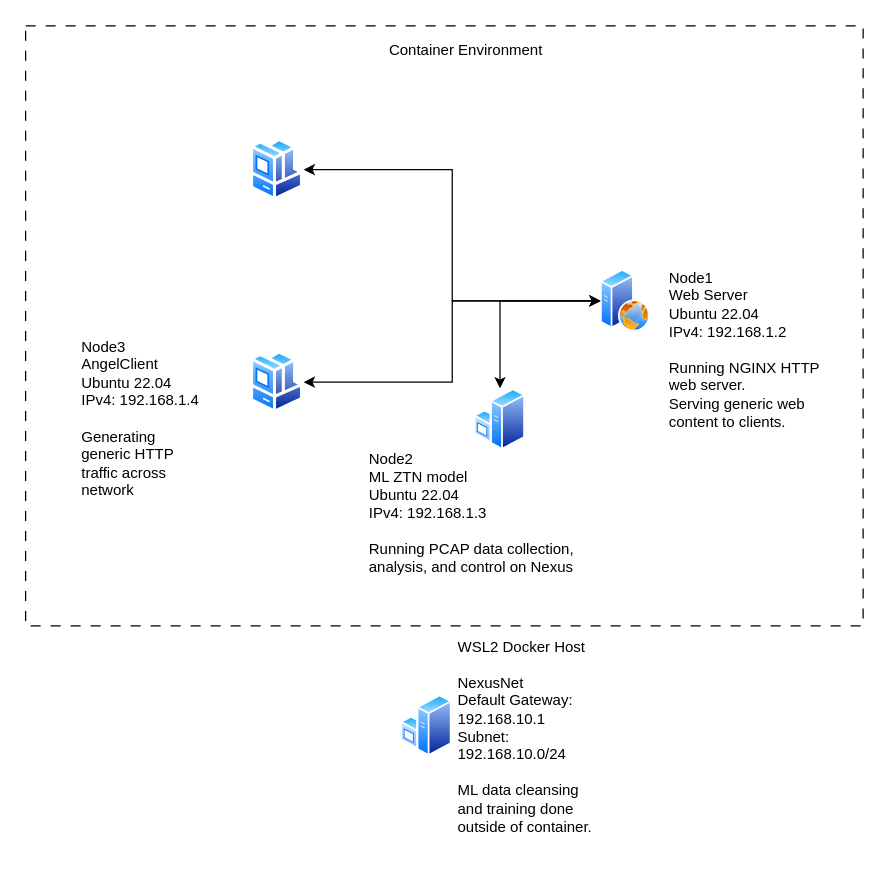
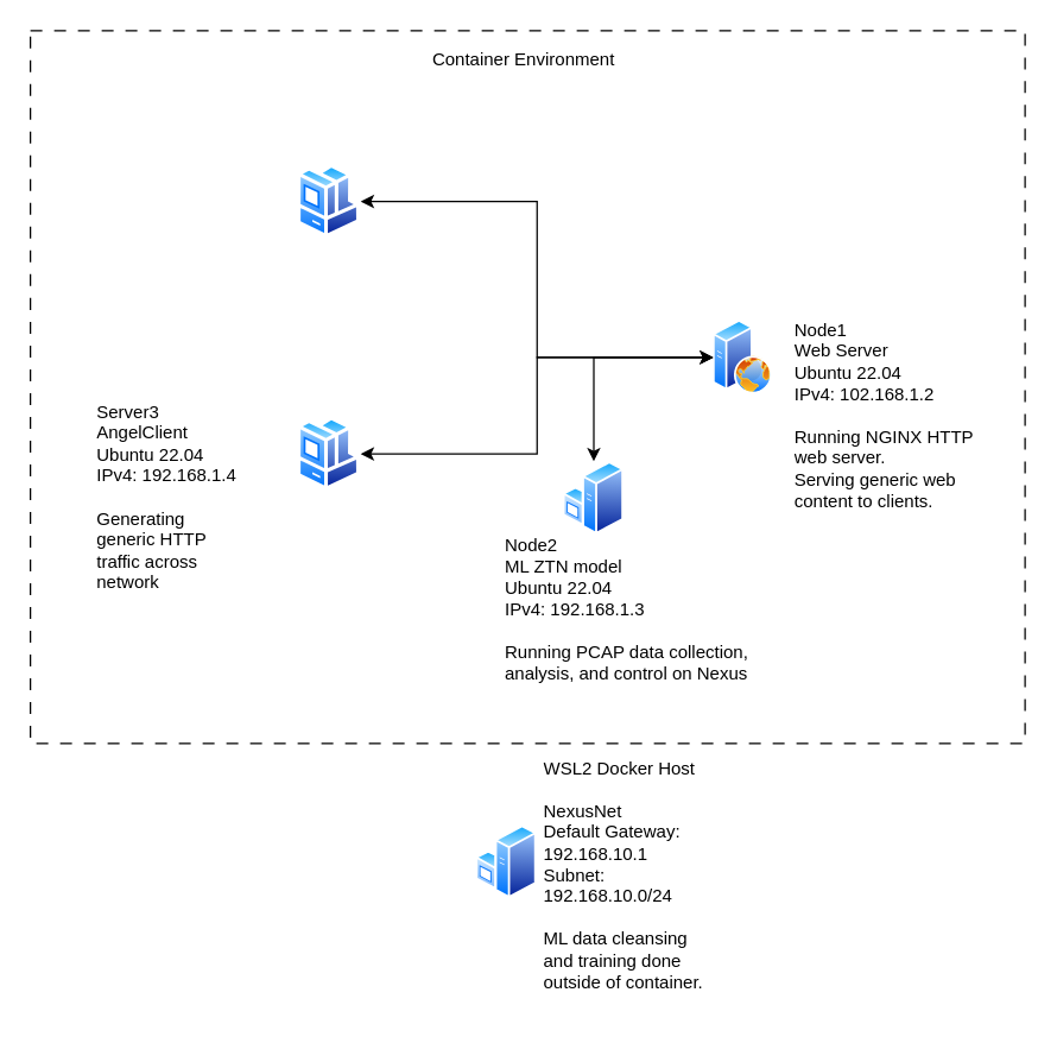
- <mxCell id="18" value="Container Environment" style="text;html=1;strokeColor=none;fillColor=none;align=center;verticalAlign=middle;whiteSpace=wrap;rounded=0;" vertex="1" parent="1"><mxGeometry x="290" y="30" width="165" height="20" as="geometry" /></mxCell>
+ <mxCell id="18" value="Container Environment" style="text;html=1;strokeColor=none;fillColor=none;align=center;verticalAlign=middle;whiteSpace=wrap;rounded=0;" vertex="1" parent="1"><mxGeometry x="270" y="30" width="165" height="20" as="geometry" /></mxCell>
- <mxCell id="7" value="&lt;div&gt;Node1&lt;br&gt;&lt;/div&gt;&lt;div&gt;Web Server&lt;br&gt;&lt;/div&gt;&lt;div&gt;Ubuntu 22.04&lt;br&gt;&lt;/div&gt;&lt;div&gt;IPv4: 192.168.1.2&lt;/div&gt;&lt;div&gt;&lt;br&gt;&lt;/div&gt;&lt;div&gt;Running NGINX HTTP web server.&lt;br&gt;&lt;/div&gt;&lt;div&gt;Serving generic web content to clients.&lt;/div&gt;" style="text;html=1;strokeColor=none;fillColor=none;spacing=5;spacingTop=-20;whiteSpace=wrap;overflow=hidden;rounded=0;" parent="1" vertex="1"><mxGeometry x="530" y="225" width="130" height="125" as="geometry" /></mxCell>
+ <mxCell id="7" value="&lt;div&gt;Node1&lt;br&gt;&lt;/div&gt;&lt;div&gt;Web Server&lt;br&gt;&lt;/div&gt;&lt;div&gt;Ubuntu 22.04&lt;br&gt;&lt;/div&gt;&lt;div&gt;IPv4: 102.168.1.2&lt;/div&gt;&lt;div&gt;&lt;br&gt;&lt;/div&gt;&lt;div&gt;Running NGINX HTTP web server.&lt;br&gt;&lt;/div&gt;&lt;div&gt;Serving generic web content to clients.&lt;/div&gt;" style="text;html=1;strokeColor=none;fillColor=none;spacing=5;spacingTop=-20;whiteSpace=wrap;overflow=hidden;rounded=0;" parent="1" vertex="1"><mxGeometry x="530" y="225" width="130" height="125" as="geometry" /></mxCell>
- <mxCell id="10" value="&lt;div&gt;Node3&lt;br&gt;&lt;/div&gt;&lt;div&gt;AngelClient&lt;/div&gt;&lt;div&gt;Ubuntu 22.04&lt;br&gt;&lt;/div&gt;&lt;div&gt;IPv4: 192.168.1.4&lt;/div&gt;&lt;div&gt;&lt;br&gt;&lt;/div&gt;&lt;div&gt;Generating generic HTTP traffic across network&lt;br&gt;&lt;/div&gt;" style="text;html=1;strokeColor=none;fillColor=none;spacing=5;spacingTop=-20;whiteSpace=wrap;overflow=hidden;rounded=0;" parent="8" vertex="1"><mxGeometry width="110" height="160" as="geometry" /></mxCell>
+ <mxCell id="10" value="&lt;div&gt;Server3&lt;br&gt;&lt;/div&gt;&lt;div&gt;AngelClient&lt;/div&gt;&lt;div&gt;Ubuntu 22.04&lt;br&gt;&lt;/div&gt;&lt;div&gt;IPv4: 192.168.1.4&lt;/div&gt;&lt;div&gt;&lt;br&gt;&lt;/div&gt;&lt;div&gt;Generating generic HTTP traffic across network&lt;br&gt;&lt;/div&gt;" style="text;html=1;strokeColor=none;fillColor=none;spacing=5;spacingTop=-20;whiteSpace=wrap;overflow=hidden;rounded=0;" parent="8" vertex="1"><mxGeometry width="110" height="160" as="geometry" /></mxCell>
- <mxCell id="6" value="&lt;div&gt;Node2&lt;br&gt;&lt;/div&gt;&lt;div&gt;ML ZTN model&lt;br&gt;&lt;/div&gt;&lt;div&gt;Ubuntu 22.04&lt;br&gt;&lt;/div&gt;&lt;div&gt;IPv4: 192.168.1.3&lt;/div&gt;&lt;div&gt;&lt;br&gt;&lt;/div&gt;&lt;div&gt;Running PCAP data collection, analysis, and control on Nexus&lt;br&gt;&lt;/div&gt;" style="text;html=1;strokeColor=none;fillColor=none;spacing=5;spacingTop=-20;whiteSpace=wrap;overflow=hidden;rounded=0;" parent="1" vertex="1"><mxGeometry x="290" y="370" width="220" height="110" as="geometry" /></mxCell>
+ <mxCell id="6" value="&lt;div&gt;Node2&lt;br&gt;&lt;/div&gt;&lt;div&gt;ML ZTN model&lt;br&gt;&lt;/div&gt;&lt;div&gt;Ubuntu 22.04&lt;br&gt;&lt;/div&gt;&lt;div&gt;IPv4: 192.168.1.3&lt;/div&gt;&lt;div&gt;&lt;br&gt;&lt;/div&gt;&lt;div&gt;Running PCAP data collection, analysis, and control on Nexus&lt;br&gt;&lt;/div&gt;" style="text;html=1;strokeColor=none;fillColor=none;spacing=5;spacingTop=-20;whiteSpace=wrap;overflow=hidden;rounded=0;" parent="1" vertex="1"><mxGeometry x="335" y="370" width="220" height="110" as="geometry" /></mxCell>
